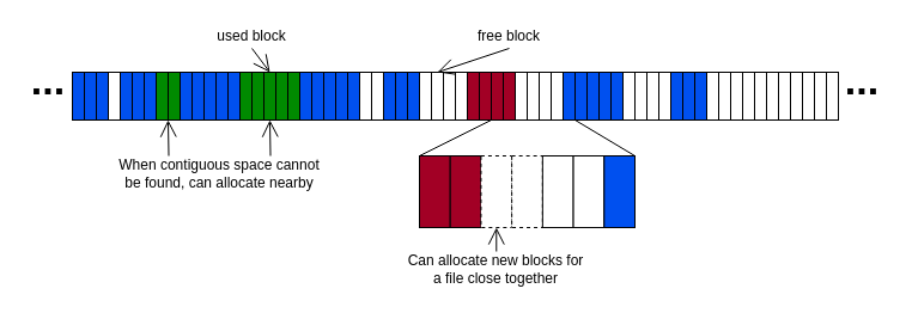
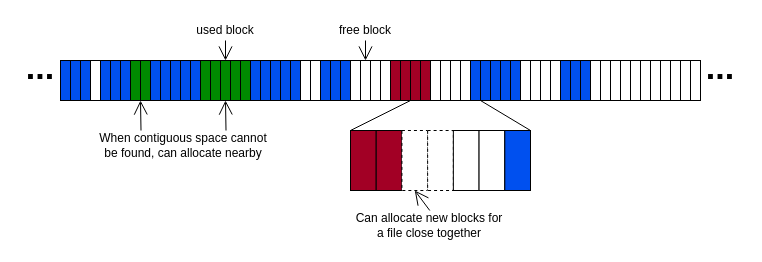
- <mxCell id="82" value="used block" style="text;html=1;strokeColor=none;fillColor=none;align=center;verticalAlign=middle;whiteSpace=wrap;rounded=0;" vertex="1" parent="1"><mxGeometry x="170" y="20" width="80" height="20" as="geometry" /></mxCell>
+ <mxCell id="82" value="used block" style="text;html=1;strokeColor=none;fillColor=none;align=center;verticalAlign=middle;whiteSpace=wrap;rounded=0;" vertex="1" parent="1"><mxGeometry x="185" width="80" height="20" as="geometry" y="20" /></mxCell>
- <mxCell id="80" value="free block" style="text;html=1;strokeColor=none;fillColor=none;align=center;verticalAlign=middle;whiteSpace=wrap;rounded=0;" vertex="1" parent="1"><mxGeometry x="385" y="20" width="80" height="20" as="geometry" /></mxCell>
+ <mxCell id="80" value="free block" style="text;html=1;strokeColor=none;fillColor=none;align=center;verticalAlign=middle;whiteSpace=wrap;rounded=0;" vertex="1" parent="1"><mxGeometry x="325" width="80" height="20" as="geometry" y="20" /></mxCell>
- <mxCell id="78" value="Can allocate new blocks for a file close together" style="text;html=1;strokeColor=none;fillColor=none;align=center;verticalAlign=middle;whiteSpace=wrap;rounded=0;" vertex="1" parent="1"><mxGeometry x="339.29" y="210" width="150" height="30" as="geometry" /></mxCell>
+ <mxCell id="78" value="Can allocate new blocks for a file close together" style="text;html=1;strokeColor=none;fillColor=none;align=center;verticalAlign=middle;whiteSpace=wrap;rounded=0;" vertex="1" parent="1"><mxGeometry x="354.29" y="210" width="150" height="30" as="geometry" /></mxCell>
